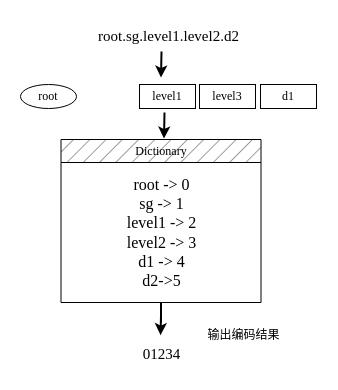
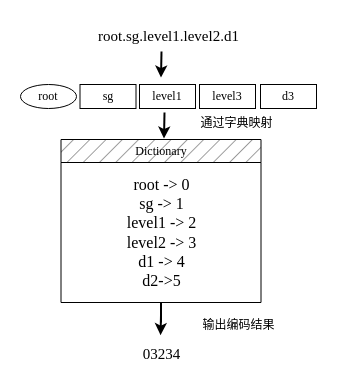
- <mxCell id="6" value="&lt;font style=&quot;font-size: 15px;&quot;&gt;root.sg.level1.level2.d2&lt;/font&gt;" style="text;html=1;align=center;verticalAlign=middle;resizable=0;points=[];autosize=1;strokeColor=none;fillColor=none;fontFamily=Times New Roman;" parent="1" vertex="1"><mxGeometry x="88.5" y="20" width="159" height="30" as="geometry" /></mxCell>
+ <mxCell id="6" value="&lt;font style=&quot;font-size: 15px;&quot;&gt;root.sg.level1.level2.d1&lt;/font&gt;" style="text;html=1;align=center;verticalAlign=middle;resizable=0;points=[];autosize=1;strokeColor=none;fillColor=none;fontFamily=Times New Roman;" parent="1" vertex="1"><mxGeometry x="88.5" y="20" width="159" height="30" as="geometry" /></mxCell>
+ <mxCell id="9" value="sg" style="rounded=0;whiteSpace=wrap;html=1;fontFamily=Times New Roman;" parent="7" vertex="1"><mxGeometry x="59.5" width="56" height="24" as="geometry" /></mxCell>
- <mxCell id="12" value="d1" style="rounded=0;whiteSpace=wrap;html=1;fontFamily=Times New Roman;" parent="7" vertex="1"><mxGeometry x="240" width="56" height="24" as="geometry" /></mxCell>
+ <mxCell id="12" value="d3" style="rounded=0;whiteSpace=wrap;html=1;fontFamily=Times New Roman;" parent="7" vertex="1"><mxGeometry x="240" width="56" height="24" as="geometry" /></mxCell>
+ <mxCell id="14" value="通过字典映射" style="text;html=1;align=center;verticalAlign=middle;resizable=0;points=[];autosize=1;strokeColor=none;fillColor=none;fontFamily=Times New Roman;" parent="1" vertex="1"><mxGeometry x="190.5" y="110" width="90" height="26" as="geometry" /></mxCell>
- <mxCell id="15" value="输出编码结果" style="text;html=1;align=center;verticalAlign=middle;resizable=0;points=[];autosize=1;strokeColor=none;fillColor=none;fontFamily=Times New Roman;" parent="1" vertex="1"><mxGeometry x="198" y="322" width="90" height="26" as="geometry" /></mxCell>
+ <mxCell id="15" value="输出编码结果" style="text;html=1;align=center;verticalAlign=middle;resizable=0;points=[];autosize=1;strokeColor=none;fillColor=none;fontFamily=Times New Roman;" parent="1" vertex="1"><mxGeometry x="193" y="312" width="90" height="26" as="geometry" /></mxCell>
- <mxCell id="4" value="&lt;font style=&quot;font-size: 15px;&quot;&gt;01234&lt;/font&gt;" style="text;html=1;align=center;verticalAlign=middle;resizable=0;points=[];autosize=1;strokeColor=none;fillColor=none;fontFamily=Times New Roman;" parent="1" vertex="1"><mxGeometry x="132.5" y="338" width="56" height="30" as="geometry" /></mxCell>
+ <mxCell id="4" value="&lt;font style=&quot;font-size: 15px;&quot;&gt;03234&lt;/font&gt;" style="text;html=1;align=center;verticalAlign=middle;resizable=0;points=[];autosize=1;strokeColor=none;fillColor=none;fontFamily=Times New Roman;" parent="1" vertex="1"><mxGeometry x="132.5" y="338" width="56" height="30" as="geometry" /></mxCell>
